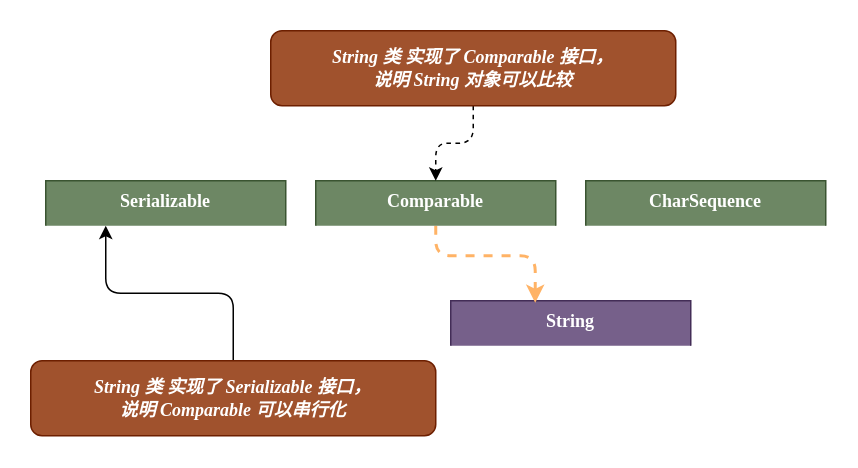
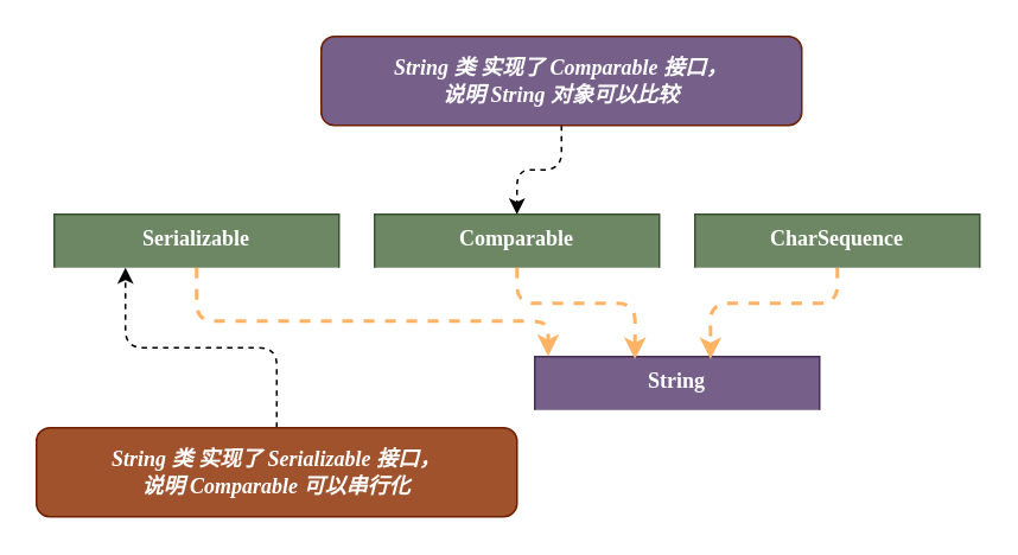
- <mxCell id="12" value="&lt;i&gt;&lt;font face=&quot;Verdana&quot;&gt;&lt;b&gt;String 类 实现了&amp;nbsp;&lt;/b&gt;&lt;/font&gt;&lt;span style=&quot;color: rgb(255 , 255 , 255) ; font-family: &amp;#34;verdana&amp;#34; ; font-weight: 700&quot;&gt;Comparable&lt;/span&gt;&lt;font face=&quot;Verdana&quot;&gt;&lt;b&gt;&lt;span style=&quot;color: rgb(255 , 255 , 255)&quot;&gt;&amp;nbsp;接口，&lt;br&gt;说明 String 对象可以比较&lt;/span&gt;&lt;/b&gt;&lt;/font&gt;&lt;/i&gt;" style="rounded=1;whiteSpace=wrap;html=1;fillColor=#a0522d;fontColor=#ffffff;strokeColor=#6D1F00;" parent="1" vertex="1"><mxGeometry x="180" y="20" width="270" height="50" as="geometry" /></mxCell>
+ <mxCell id="12" value="&lt;i&gt;&lt;font face=&quot;Verdana&quot;&gt;&lt;b&gt;String 类 实现了&amp;nbsp;&lt;/b&gt;&lt;/font&gt;&lt;span style=&quot;color: rgb(255 , 255 , 255) ; font-family: &amp;#34;verdana&amp;#34; ; font-weight: 700&quot;&gt;Comparable&lt;/span&gt;&lt;font face=&quot;Verdana&quot;&gt;&lt;b&gt;&lt;span style=&quot;color: rgb(255 , 255 , 255)&quot;&gt;&amp;nbsp;接口，&lt;br&gt;说明 String 对象可以比较&lt;/span&gt;&lt;/b&gt;&lt;/font&gt;&lt;/i&gt;" style="rounded=1;whiteSpace=wrap;html=1;fillColor=#76608a;fontColor=#ffffff;strokeColor=#6D1F00;" parent="1" vertex="1"><mxGeometry x="180" y="20" width="270" height="50" as="geometry" /></mxCell>
+ <mxCell id="7" style="edgeStyle=elbowEdgeStyle;elbow=vertical;html=1;entryX=0.617;entryY=0.047;entryDx=0;entryDy=0;entryPerimeter=0;strokeWidth=2;strokeColor=#FFB366;dashed=1;" parent="1" source="8" target="2" edge="1"><mxGeometry relative="1" as="geometry"><Array as="points"><mxPoint x="470" y="170" /></Array></mxGeometry></mxCell>
+ <mxCell id="5" style="edgeStyle=elbowEdgeStyle;html=1;elbow=vertical;entryX=0.047;entryY=-0.007;entryDx=0;entryDy=0;entryPerimeter=0;dashed=1;strokeWidth=2;strokeColor=#FFB366;" parent="1" source="6" target="2" edge="1"><mxGeometry relative="1" as="geometry"><Array as="points"><mxPoint x="280" y="180" /></Array></mxGeometry></mxCell>
- <mxCell id="9" style="edgeStyle=elbowEdgeStyle;elbow=vertical;html=1;exitX=0.5;exitY=0;exitDx=0;exitDy=0;entryX=0.25;entryY=1;entryDx=0;entryDy=0;dashed=0;fontFamily=Verdana;" parent="1" source="10" target="6" edge="1"><mxGeometry relative="1" as="geometry" /></mxCell>
+ <mxCell id="9" style="edgeStyle=elbowEdgeStyle;elbow=vertical;html=1;exitX=0.5;exitY=0;exitDx=0;exitDy=0;entryX=0.25;entryY=1;entryDx=0;entryDy=0;dashed=1;fontFamily=Verdana;" parent="1" source="10" target="6" edge="1"><mxGeometry relative="1" as="geometry" /></mxCell>
